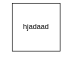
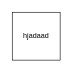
- <mxCell id="2" value="hjadaad" style="whiteSpace=wrap;html=1;aspect=fixed;" parent="1" vertex="1"><mxGeometry x="20" y="5" width="80" height="80" as="geometry" /></mxCell>
+ <mxCell id="2" value="hjadaad" style="whiteSpace=wrap;html=1;aspect=fixed;" parent="1" vertex="1"><mxGeometry x="20" y="20" width="80" height="80" as="geometry" /></mxCell>
